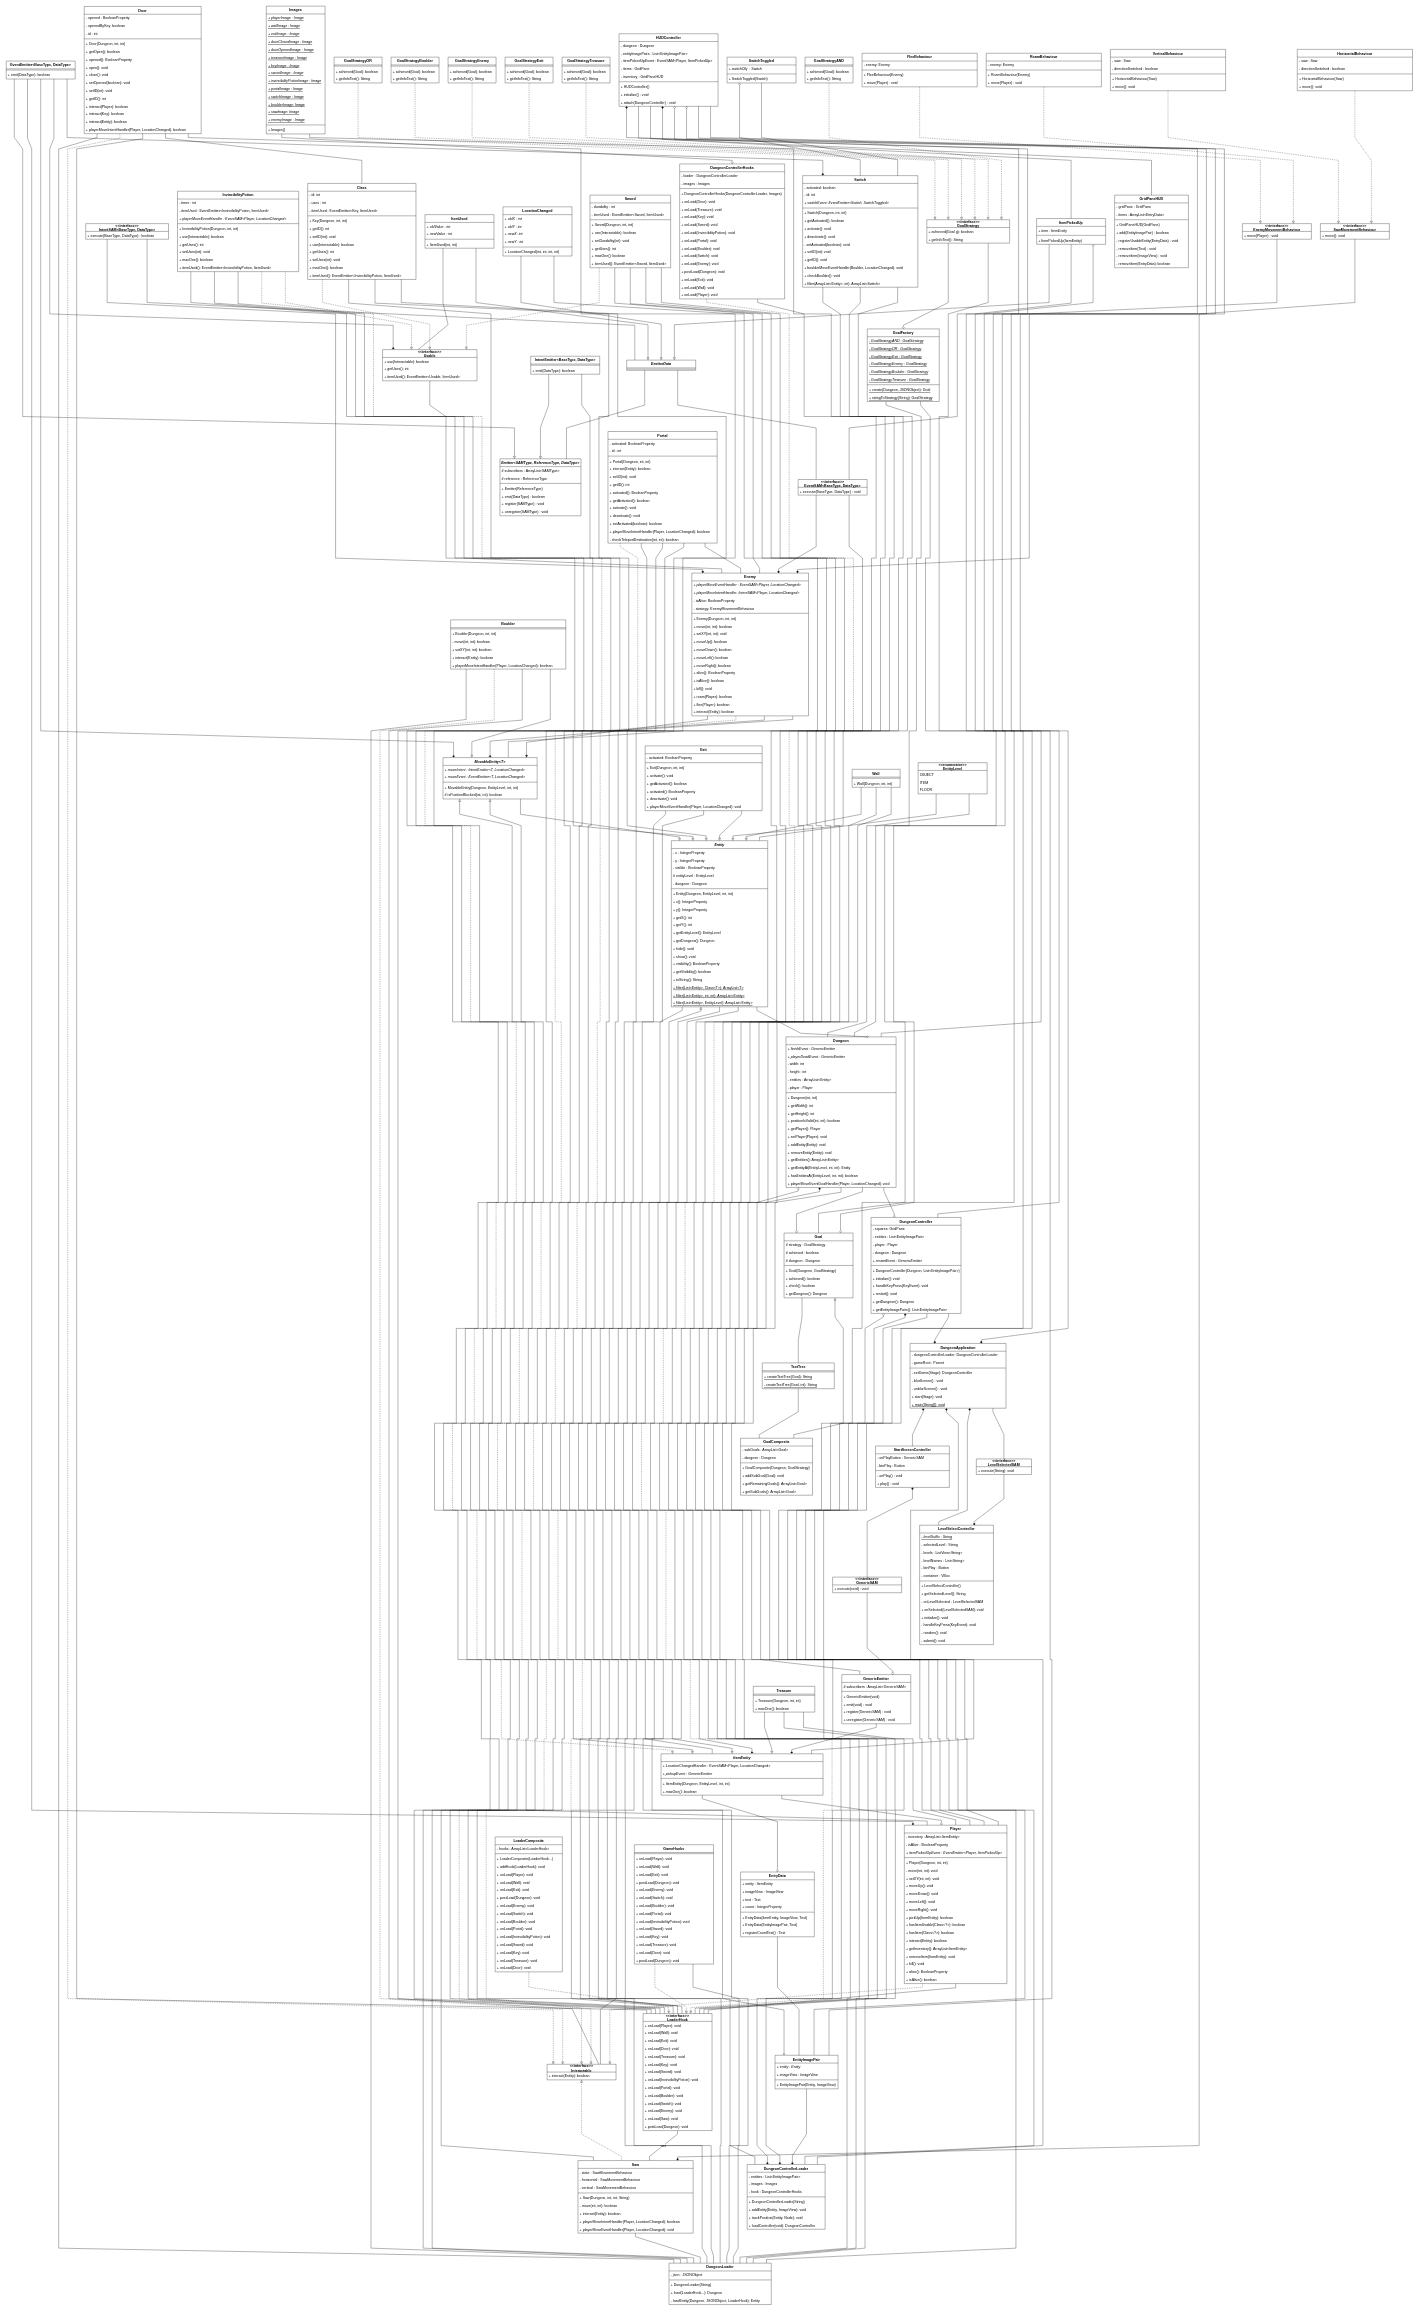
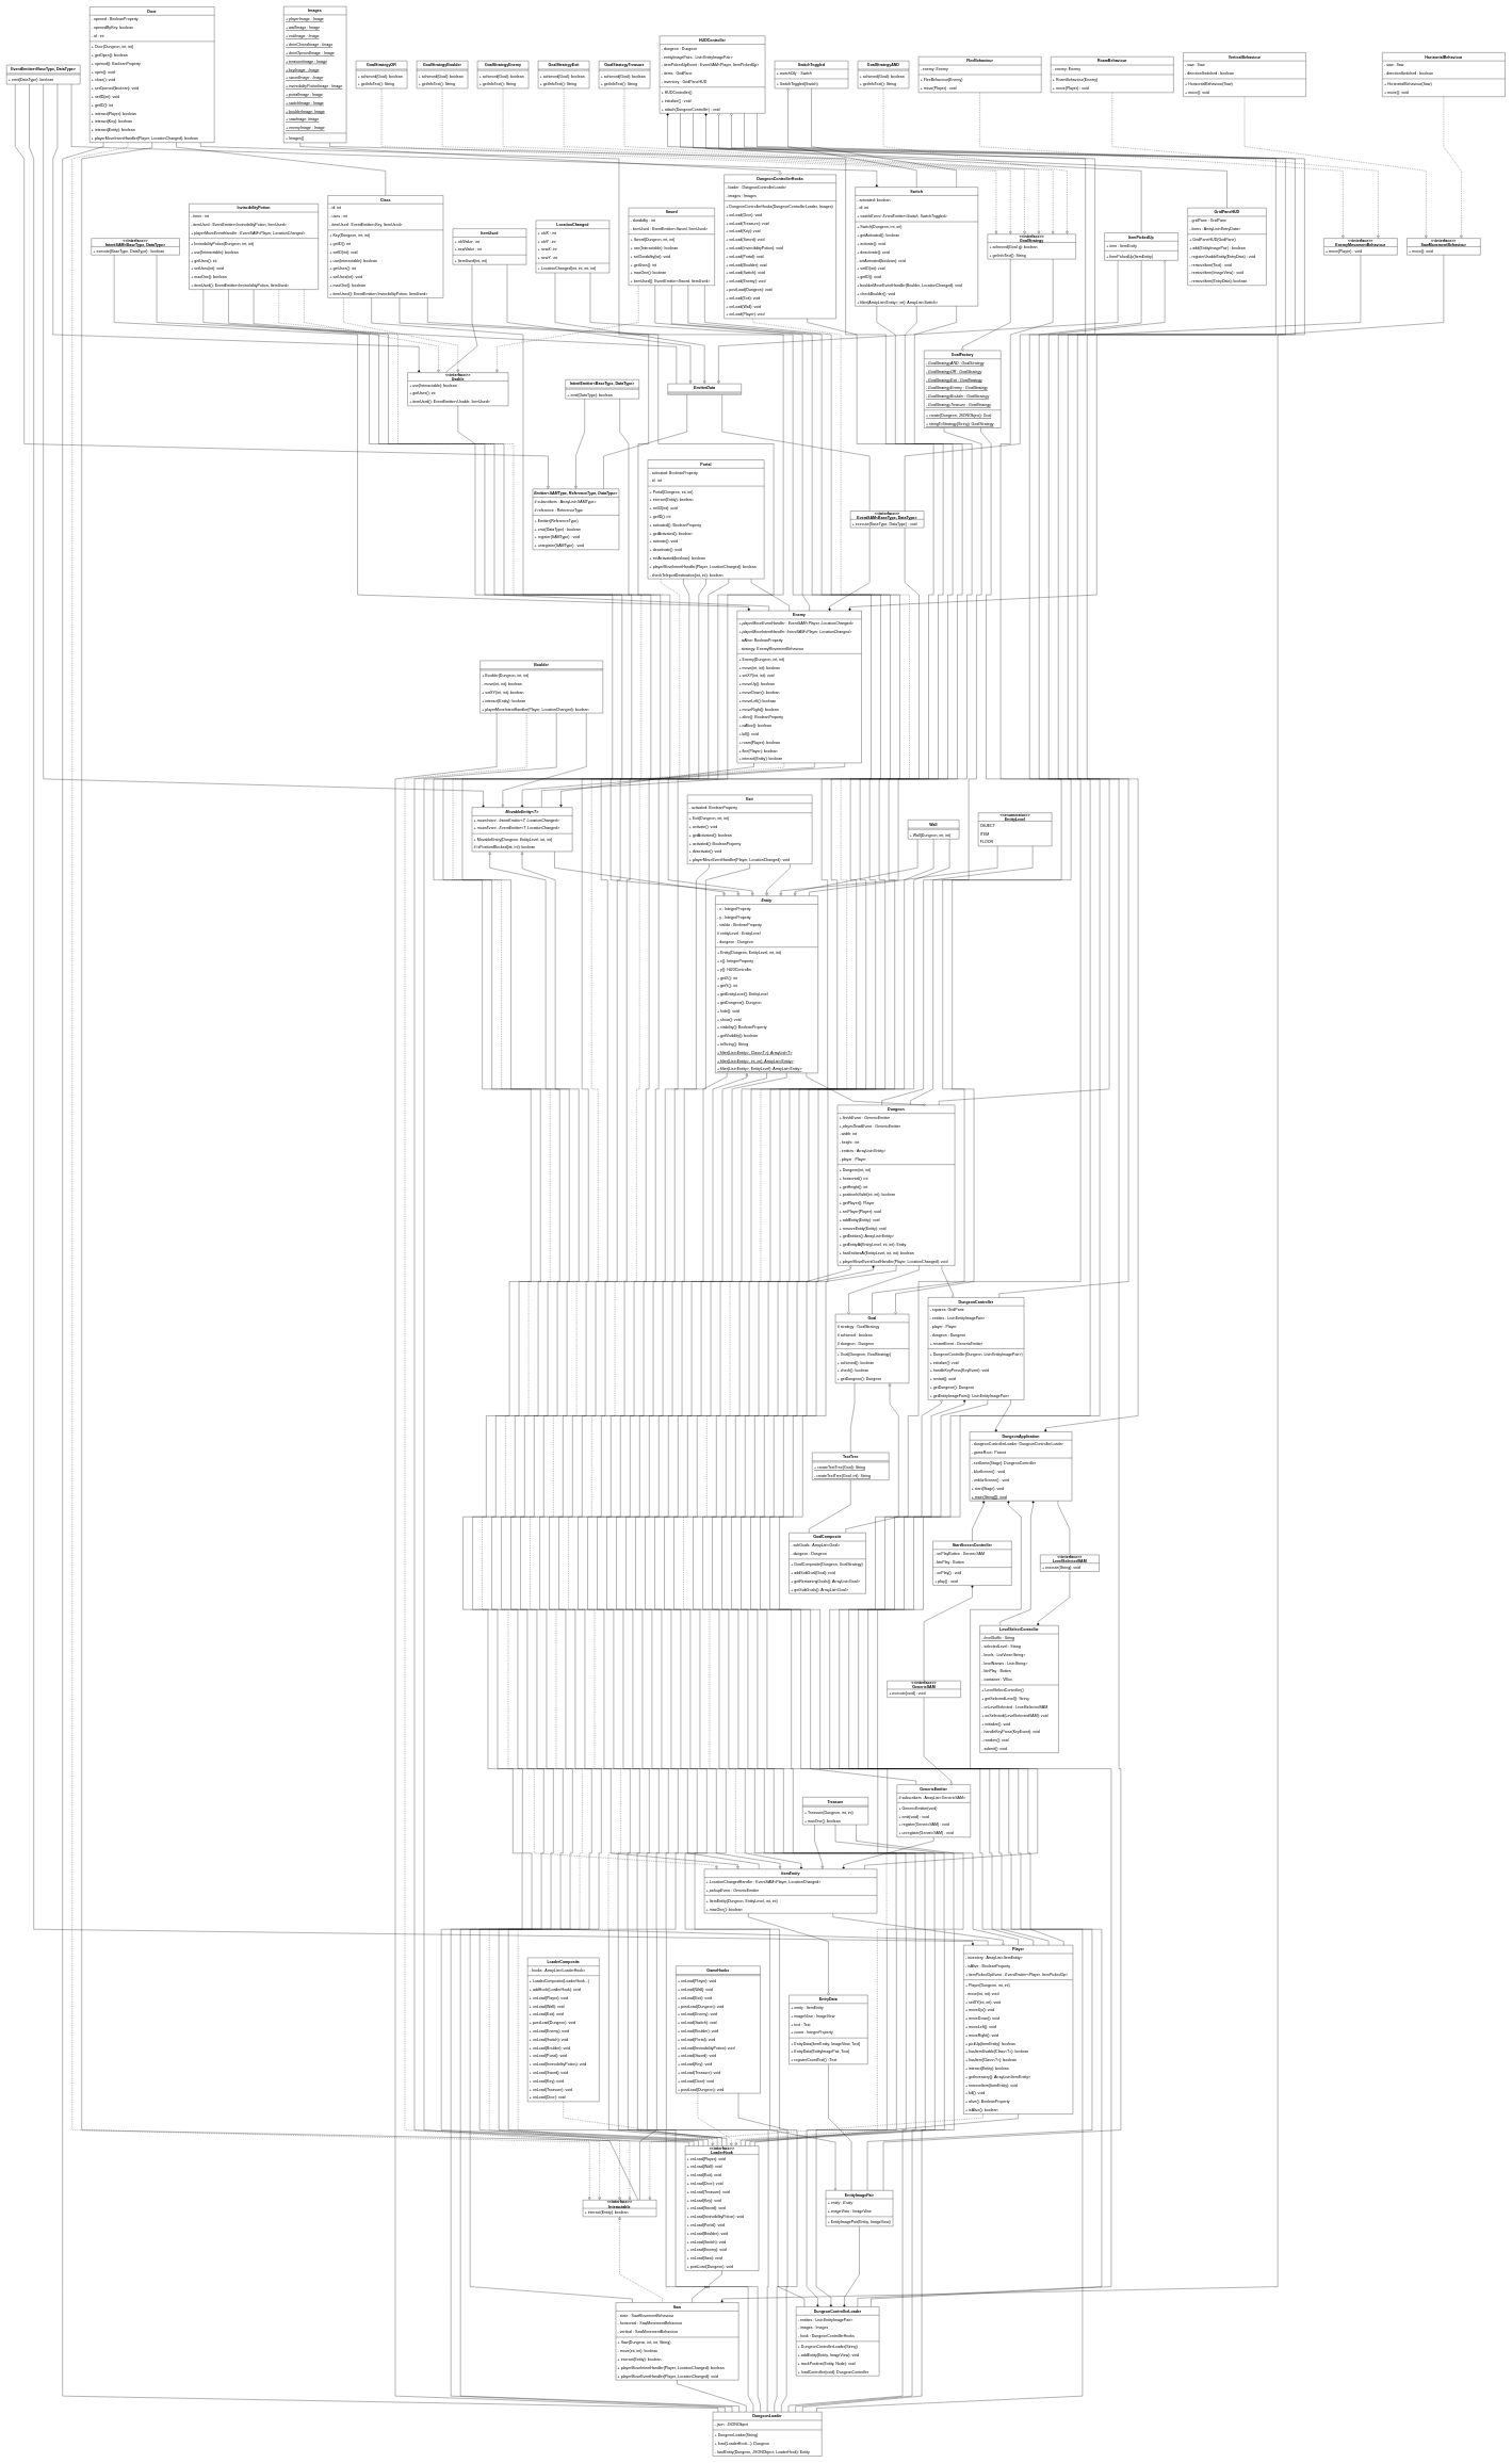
- <mxCell id="262" value="+ y(): IntegerProperty" style="text;strokeColor=none;fillColor=none;align=left;verticalAlign=top;spacingLeft=4;spacingRight=4;overflow=hidden;rotatable=0;points=[[0,0.5],[1,0.5]];portConstraint=eastwest;" parent="253" vertex="1"><mxGeometry y="216" width="321" height="26" as="geometry" /></mxCell>
+ <mxCell id="262" value="+ y(): HUDController" style="text;strokeColor=none;fillColor=none;align=left;verticalAlign=top;spacingLeft=4;spacingRight=4;overflow=hidden;rotatable=0;points=[[0,0.5],[1,0.5]];portConstraint=eastwest;" parent="253" vertex="1"><mxGeometry y="216" width="321" height="26" as="geometry" /></mxCell>
- <mxCell id="179" value="+ getWidth(): int" style="text;strokeColor=none;fillColor=none;align=left;verticalAlign=top;spacingLeft=4;spacingRight=4;overflow=hidden;rotatable=0;points=[[0,0.5],[1,0.5]];portConstraint=eastwest;" parent="170" vertex="1"><mxGeometry y="216" width="367" height="26" as="geometry" /></mxCell>
+ <mxCell id="179" value="+ horizontal(): int" style="text;strokeColor=none;fillColor=none;align=left;verticalAlign=top;spacingLeft=4;spacingRight=4;overflow=hidden;rotatable=0;points=[[0,0.5],[1,0.5]];portConstraint=eastwest;" parent="170" vertex="1"><mxGeometry y="216" width="367" height="26" as="geometry" /></mxCell>
